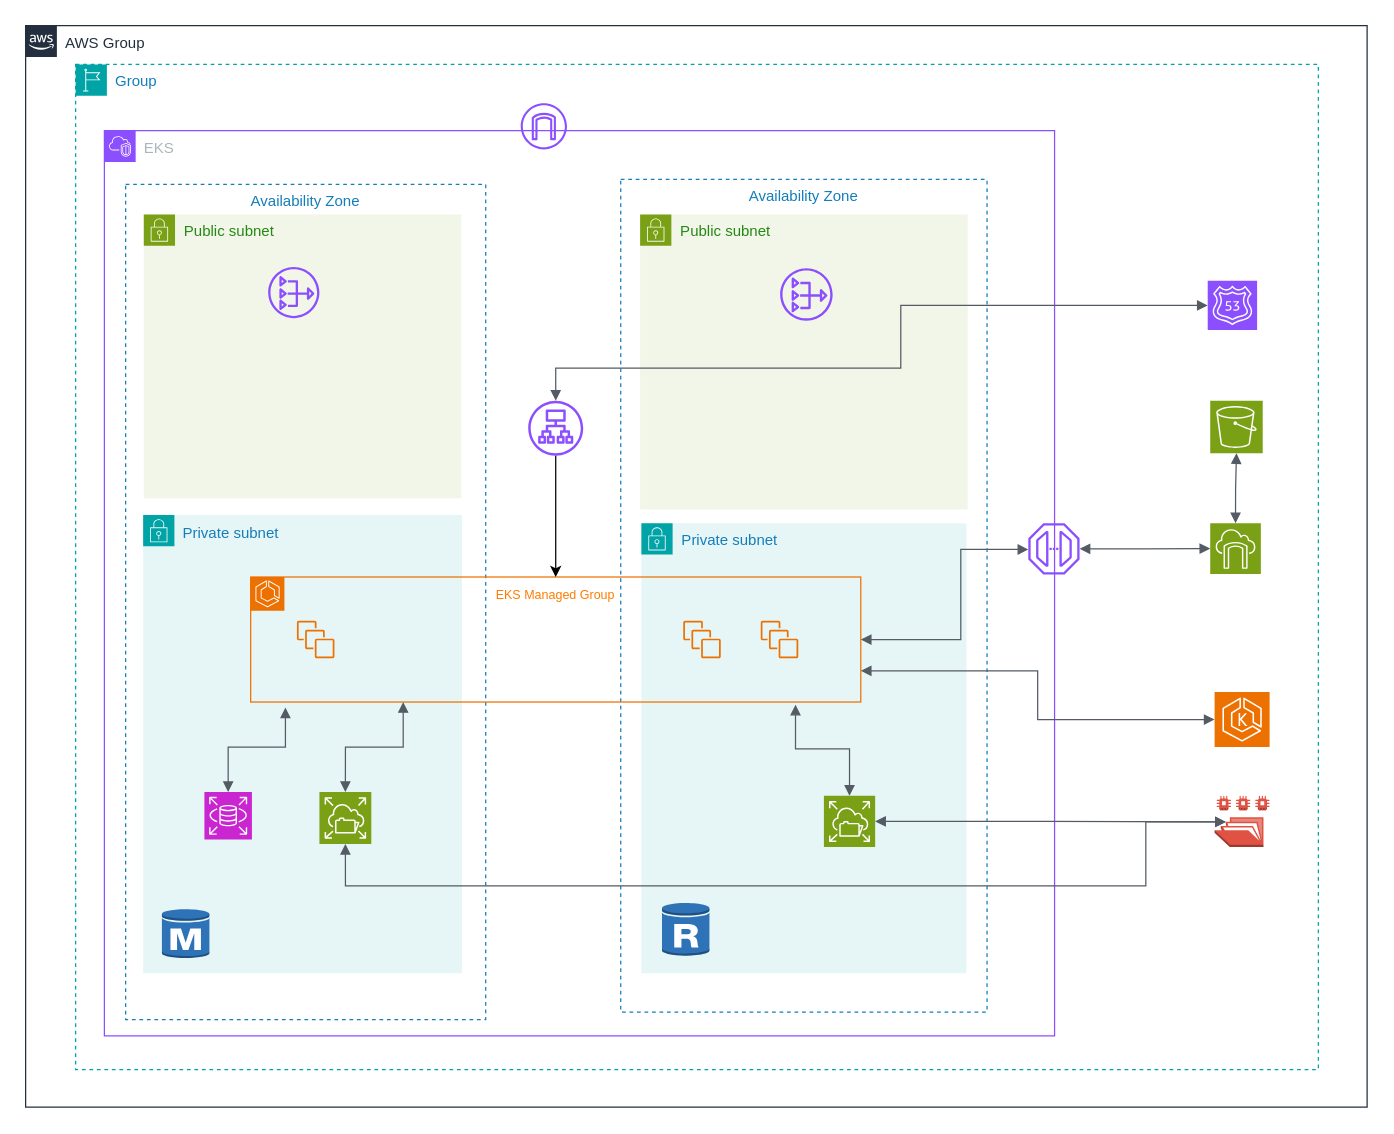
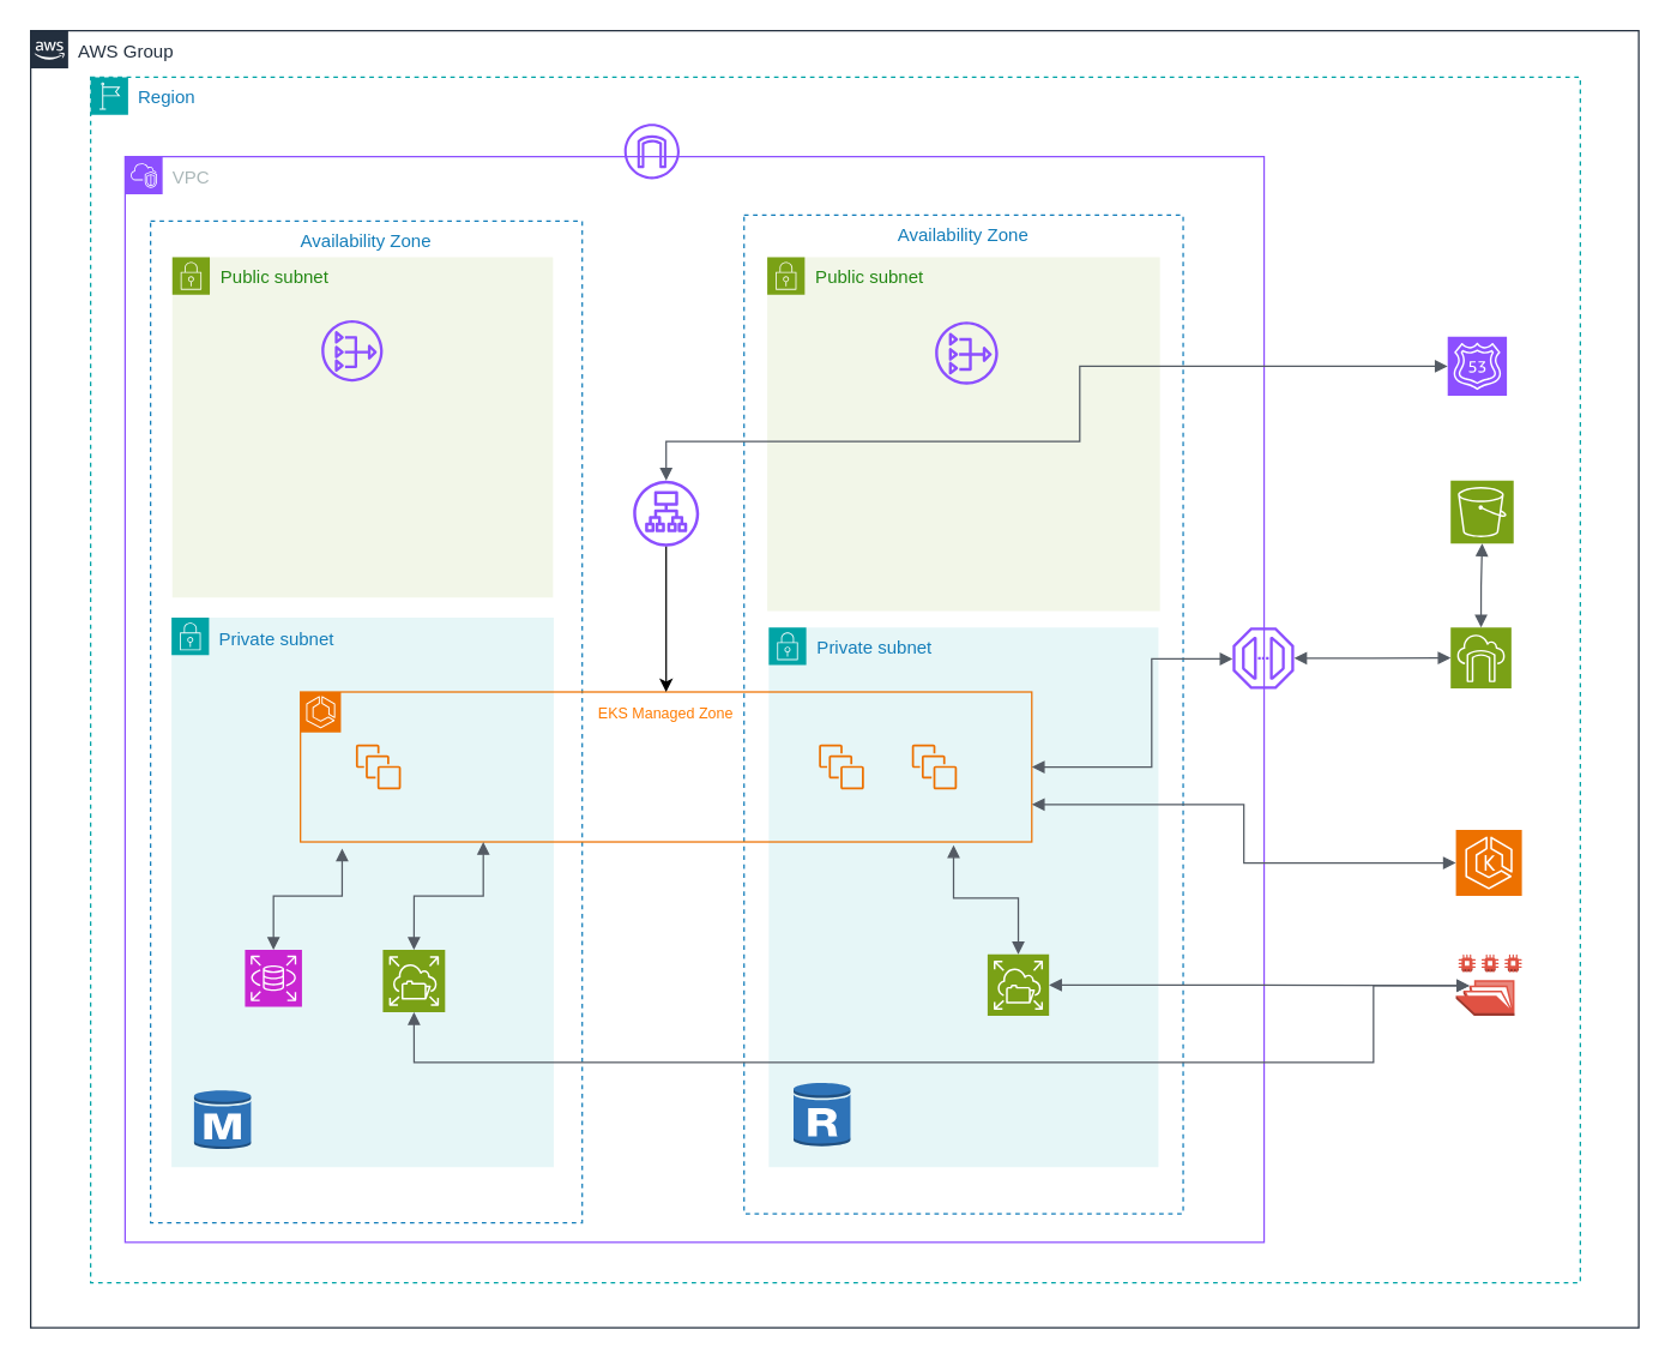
- <mxCell id="4" value="Group" style="points=[[0,0],[0.25,0],[0.5,0],[0.75,0],[1,0],[1,0.25],[1,0.5],[1,0.75],[1,1],[0.75,1],[0.5,1],[0.25,1],[0,1],[0,0.75],[0,0.5],[0,0.25]];outlineConnect=0;gradientColor=none;html=1;whiteSpace=wrap;fontSize=12;fontStyle=0;container=1;pointerEvents=0;collapsible=0;recursiveResize=0;shape=mxgraph.aws4.group;grIcon=mxgraph.aws4.group_region;strokeColor=#00A4A6;fillColor=none;verticalAlign=top;align=left;spacingLeft=30;fontColor=#147EBA;dashed=1;" parent="1" vertex="1"><mxGeometry x="60" y="51" width="994" height="804" as="geometry" /></mxCell>
+ <mxCell id="4" value="Region" style="points=[[0,0],[0.25,0],[0.5,0],[0.75,0],[1,0],[1,0.25],[1,0.5],[1,0.75],[1,1],[0.75,1],[0.5,1],[0.25,1],[0,1],[0,0.75],[0,0.5],[0,0.25]];outlineConnect=0;gradientColor=none;html=1;whiteSpace=wrap;fontSize=12;fontStyle=0;container=1;pointerEvents=0;collapsible=0;recursiveResize=0;shape=mxgraph.aws4.group;grIcon=mxgraph.aws4.group_region;strokeColor=#00A4A6;fillColor=none;verticalAlign=top;align=left;spacingLeft=30;fontColor=#147EBA;dashed=1;" parent="1" vertex="1"><mxGeometry x="60" y="51" width="994" height="804" as="geometry" /></mxCell>
- <mxCell id="14" value="EKS" style="points=[[0,0],[0.25,0],[0.5,0],[0.75,0],[1,0],[1,0.25],[1,0.5],[1,0.75],[1,1],[0.75,1],[0.5,1],[0.25,1],[0,1],[0,0.75],[0,0.5],[0,0.25]];outlineConnect=0;gradientColor=none;html=1;whiteSpace=wrap;fontSize=12;fontStyle=0;container=1;pointerEvents=0;collapsible=0;recursiveResize=0;shape=mxgraph.aws4.group;grIcon=mxgraph.aws4.group_vpc2;strokeColor=#8C4FFF;fillColor=none;verticalAlign=top;align=left;spacingLeft=30;fontColor=#AAB7B8;dashed=0;" parent="1" vertex="1"><mxGeometry x="83" y="104" width="760" height="724" as="geometry" /></mxCell>
+ <mxCell id="14" value="VPC" style="points=[[0,0],[0.25,0],[0.5,0],[0.75,0],[1,0],[1,0.25],[1,0.5],[1,0.75],[1,1],[0.75,1],[0.5,1],[0.25,1],[0,1],[0,0.75],[0,0.5],[0,0.25]];outlineConnect=0;gradientColor=none;html=1;whiteSpace=wrap;fontSize=12;fontStyle=0;container=1;pointerEvents=0;collapsible=0;recursiveResize=0;shape=mxgraph.aws4.group;grIcon=mxgraph.aws4.group_vpc2;strokeColor=#8C4FFF;fillColor=none;verticalAlign=top;align=left;spacingLeft=30;fontColor=#AAB7B8;dashed=0;" parent="1" vertex="1"><mxGeometry x="83" y="104" width="760" height="724" as="geometry" /></mxCell>
- <mxCell id="29" value="&lt;font style=&quot;font-size: 10px;&quot; color=&quot;#ff7b00&quot;&gt;EKS Managed Group&lt;/font&gt;" style="dashed=0;verticalAlign=top;fontStyle=0;whiteSpace=wrap;html=1;fillColor=none;strokeColor=#ed7100;strokeWidth=1;align=center;" parent="28" vertex="1"><mxGeometry width="488" height="100" as="geometry" /></mxCell>
+ <mxCell id="29" value="&lt;font style=&quot;font-size: 10px;&quot; color=&quot;#ff7b00&quot;&gt;EKS Managed Zone&lt;/font&gt;" style="dashed=0;verticalAlign=top;fontStyle=0;whiteSpace=wrap;html=1;fillColor=none;strokeColor=#ed7100;strokeWidth=1;align=center;" parent="28" vertex="1"><mxGeometry width="488" height="100" as="geometry" /></mxCell>
